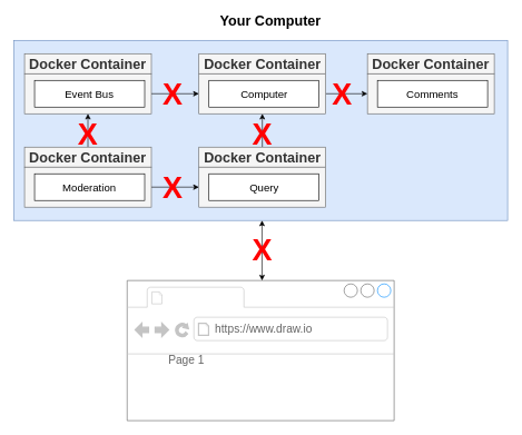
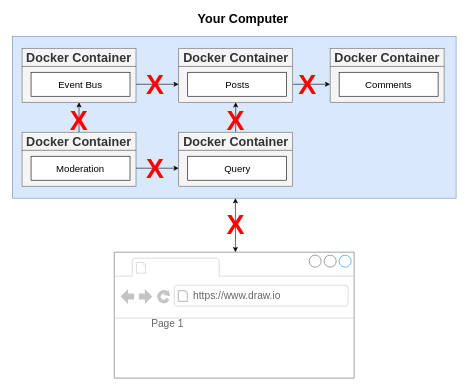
- <mxCell id="10" value="Computer" style="rounded=0;whiteSpace=wrap;html=1;fontSize=16;" vertex="1" parent="1"><mxGeometry x="312.5" y="120" width="165" height="40" as="geometry" /></mxCell>
+ <mxCell id="10" value="Posts" style="rounded=0;whiteSpace=wrap;html=1;fontSize=16;" vertex="1" parent="1"><mxGeometry x="312.5" y="120" width="165" height="40" as="geometry" /></mxCell>
